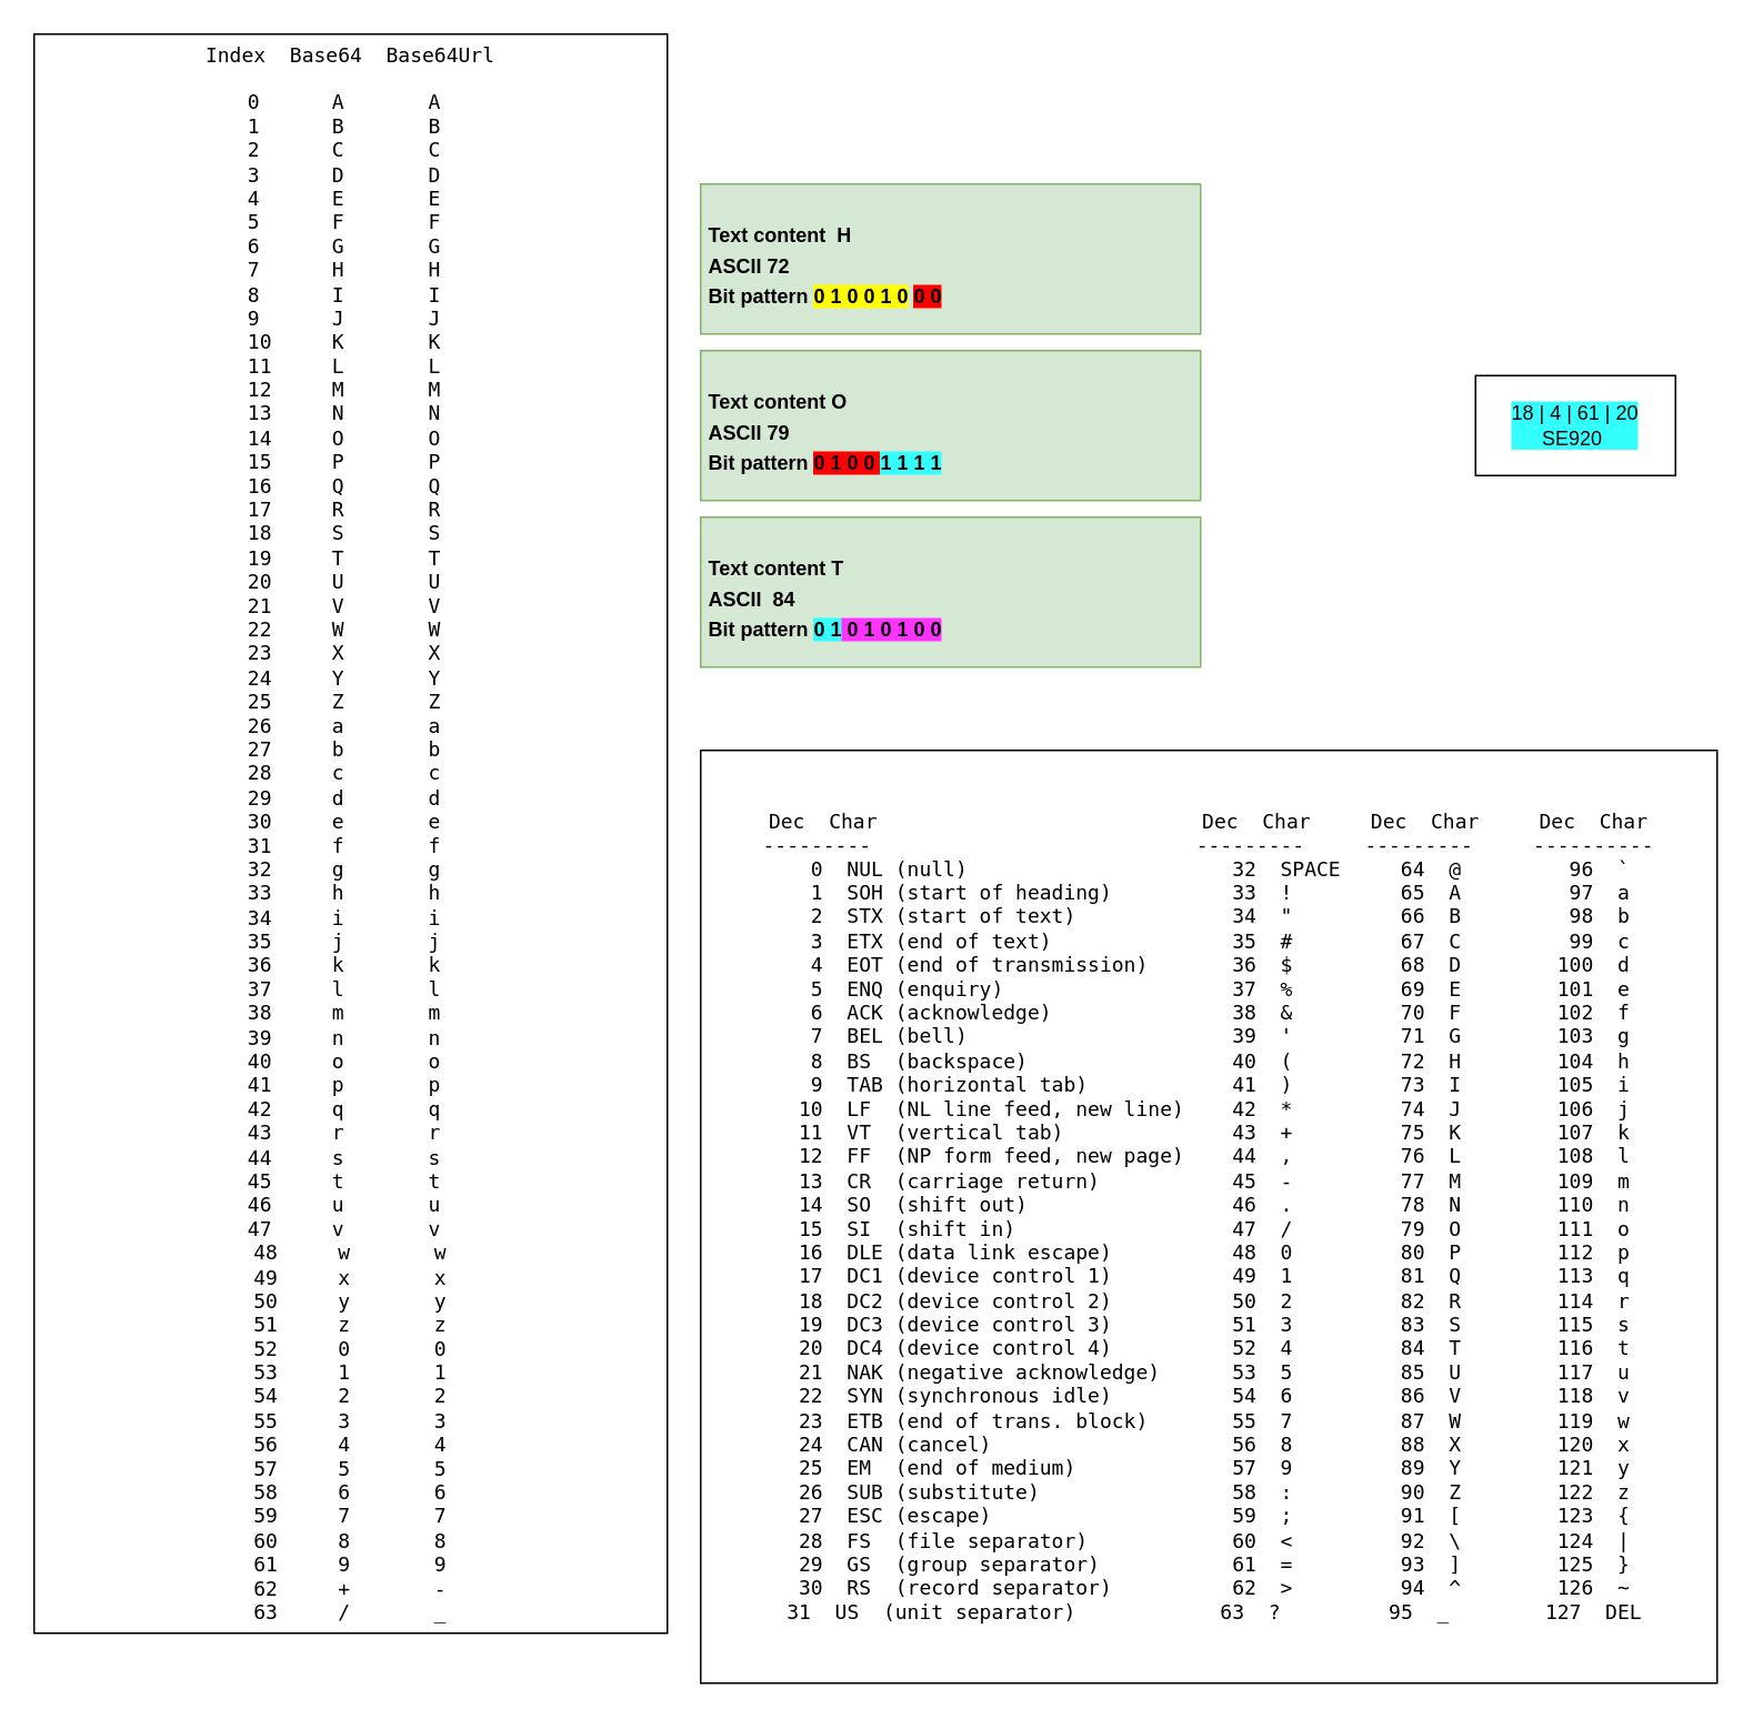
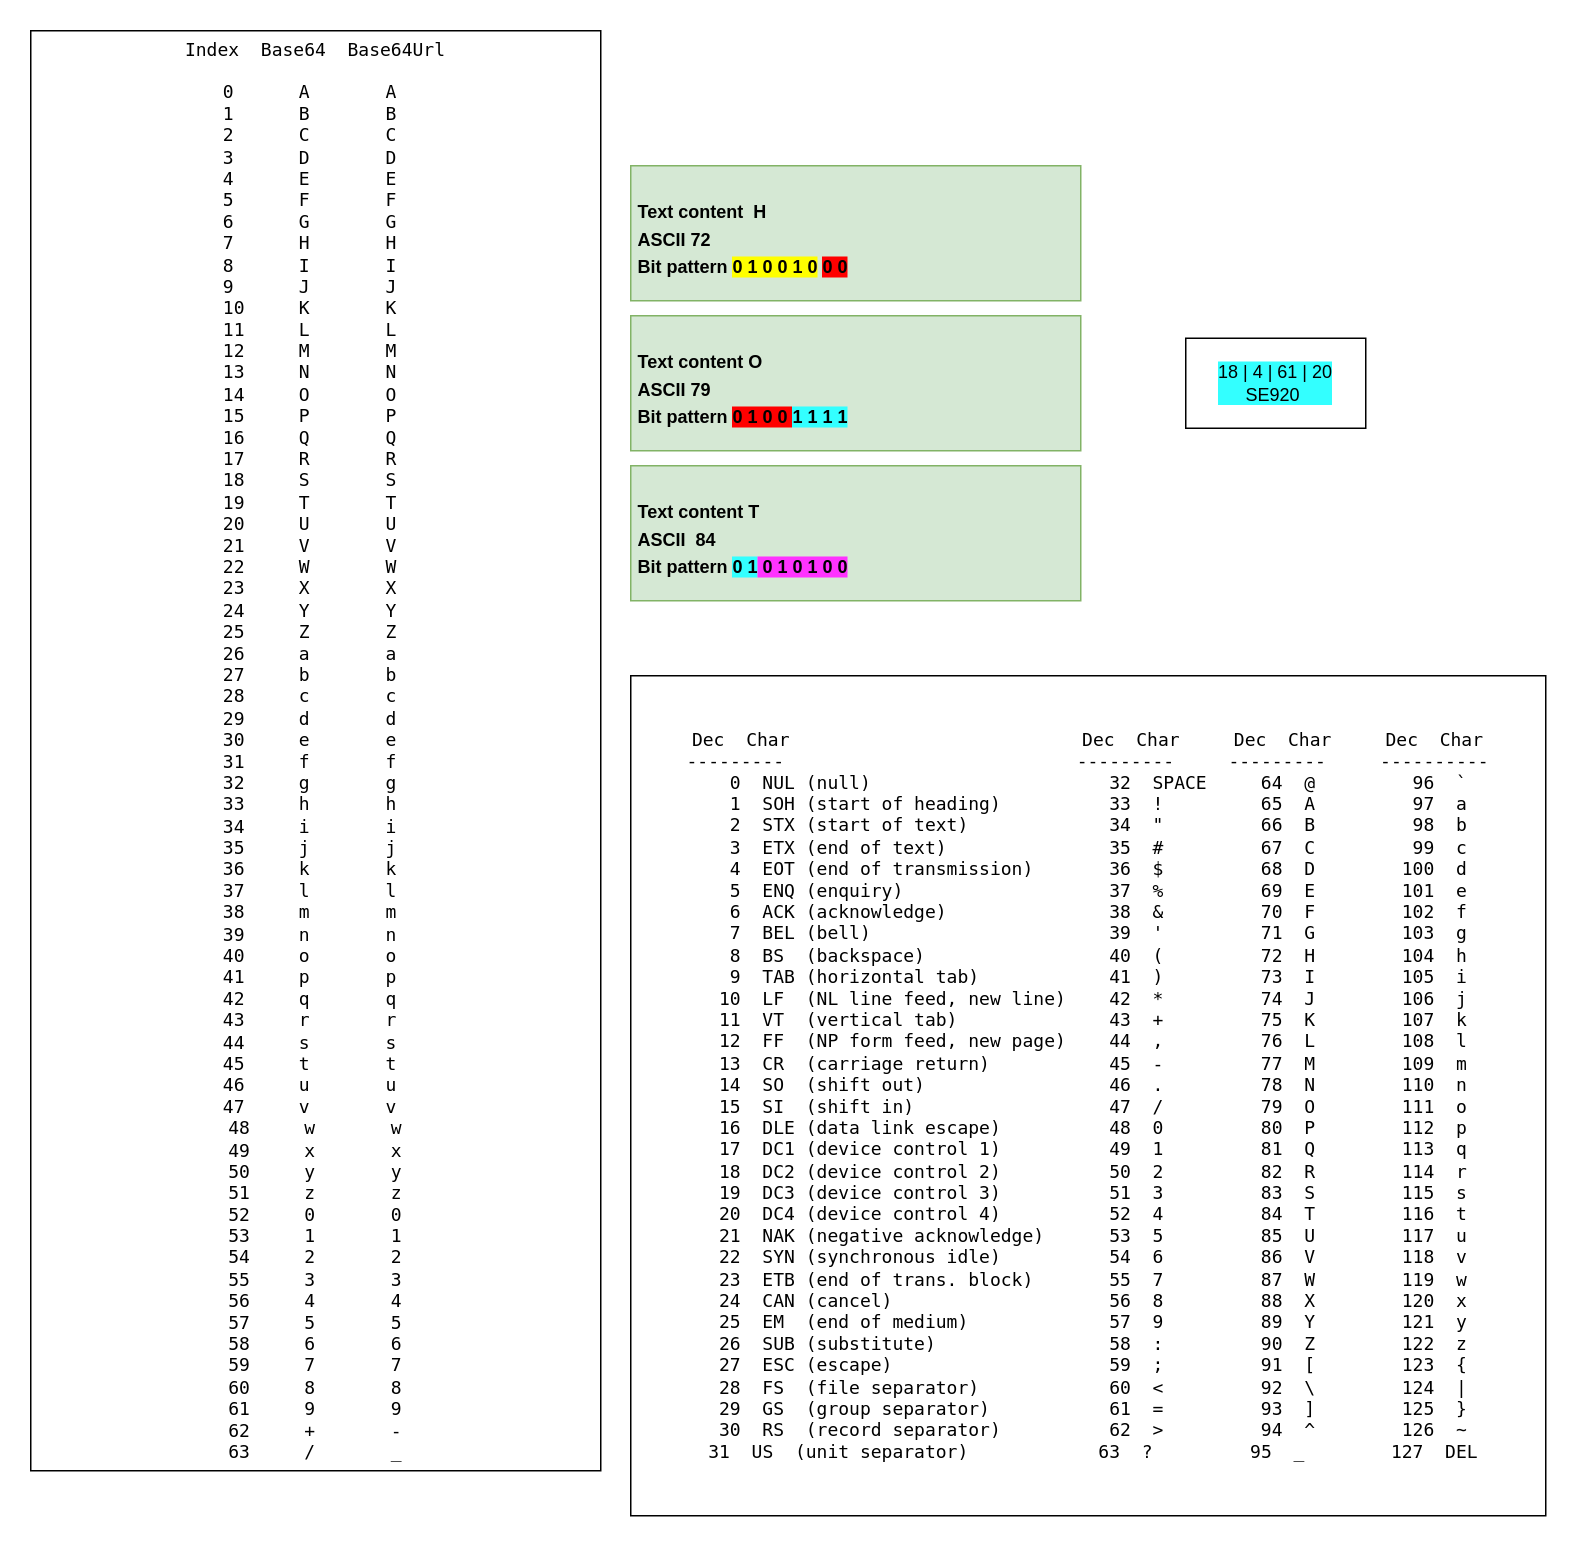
- <mxCell id="7" value="18 | 4 | 61 |&amp;nbsp;20&lt;br&gt;SE920&amp;nbsp;" style="rounded=0;whiteSpace=wrap;html=1;labelBackgroundColor=#33FFFF;" vertex="1" parent="1"><mxGeometry x="885" y="225" width="120" height="60" as="geometry" /></mxCell>
+ <mxCell id="7" value="18 | 4 | 61 |&amp;nbsp;20&lt;br&gt;SE920&amp;nbsp;" style="rounded=0;whiteSpace=wrap;html=1;labelBackgroundColor=#33FFFF;" vertex="1" parent="1"><mxGeometry x="790" y="225" width="120" height="60" as="geometry" /></mxCell>
